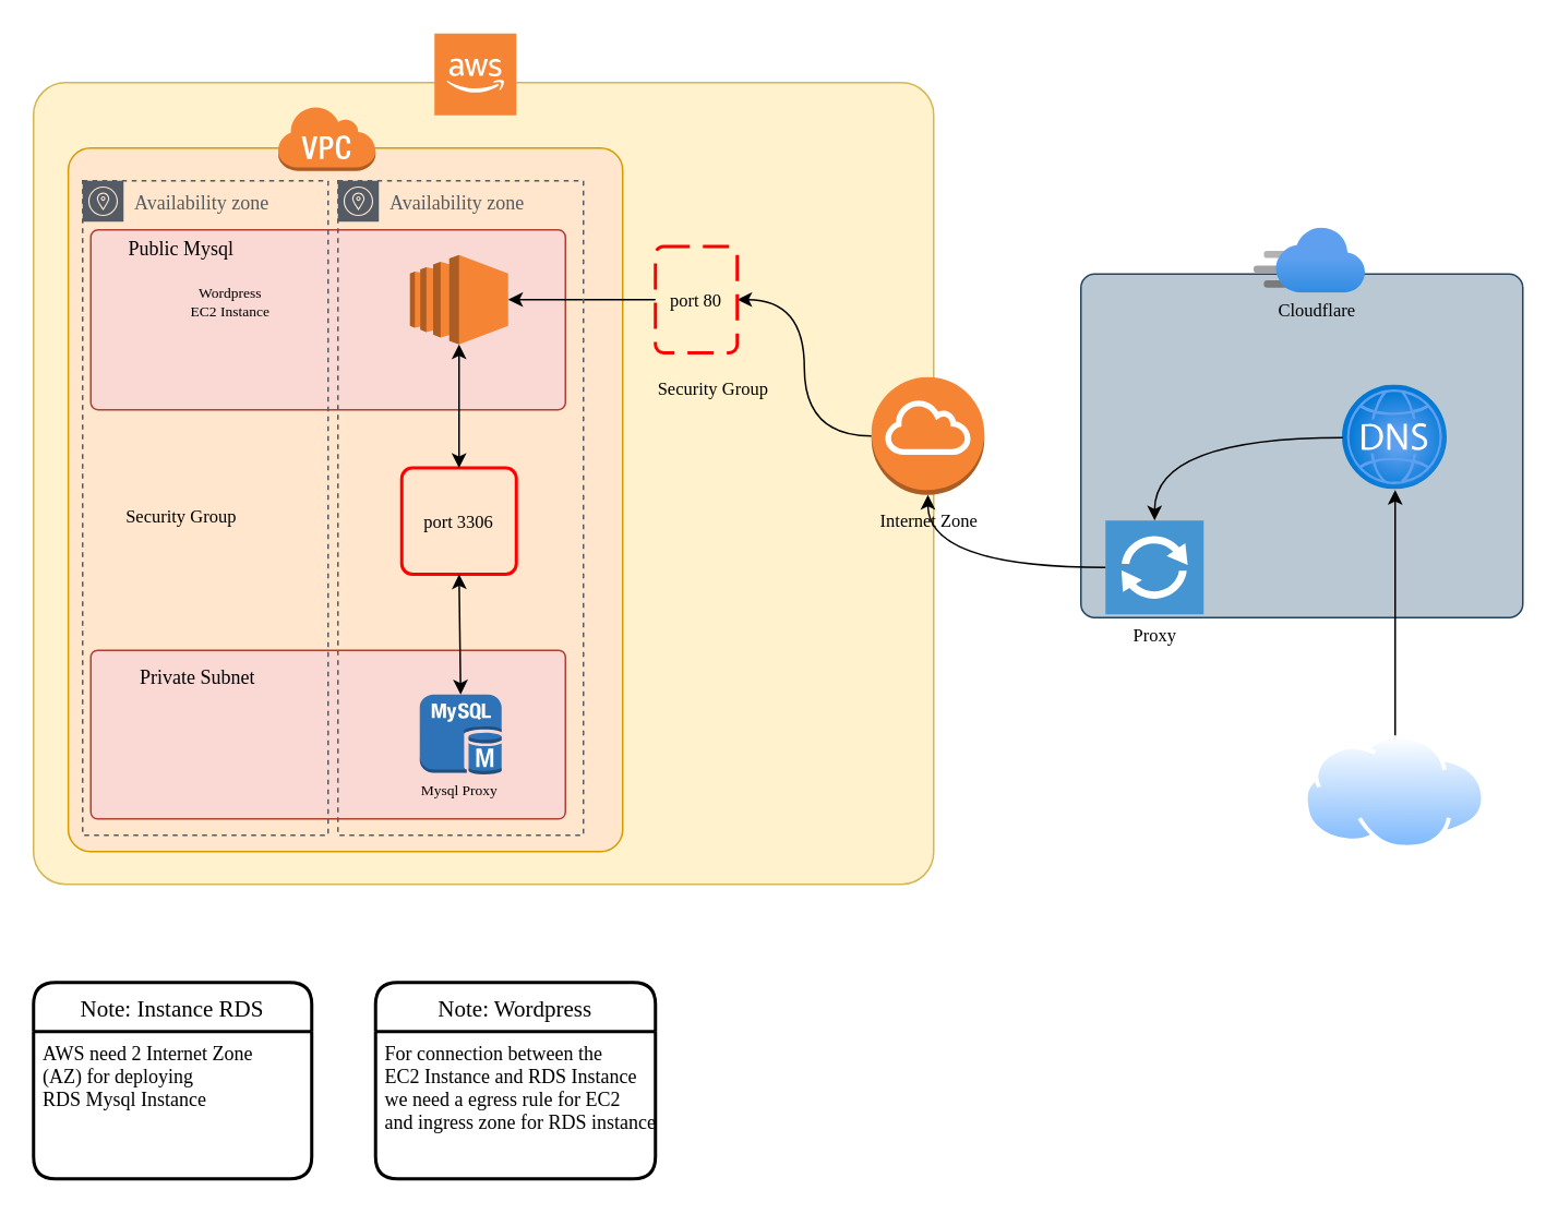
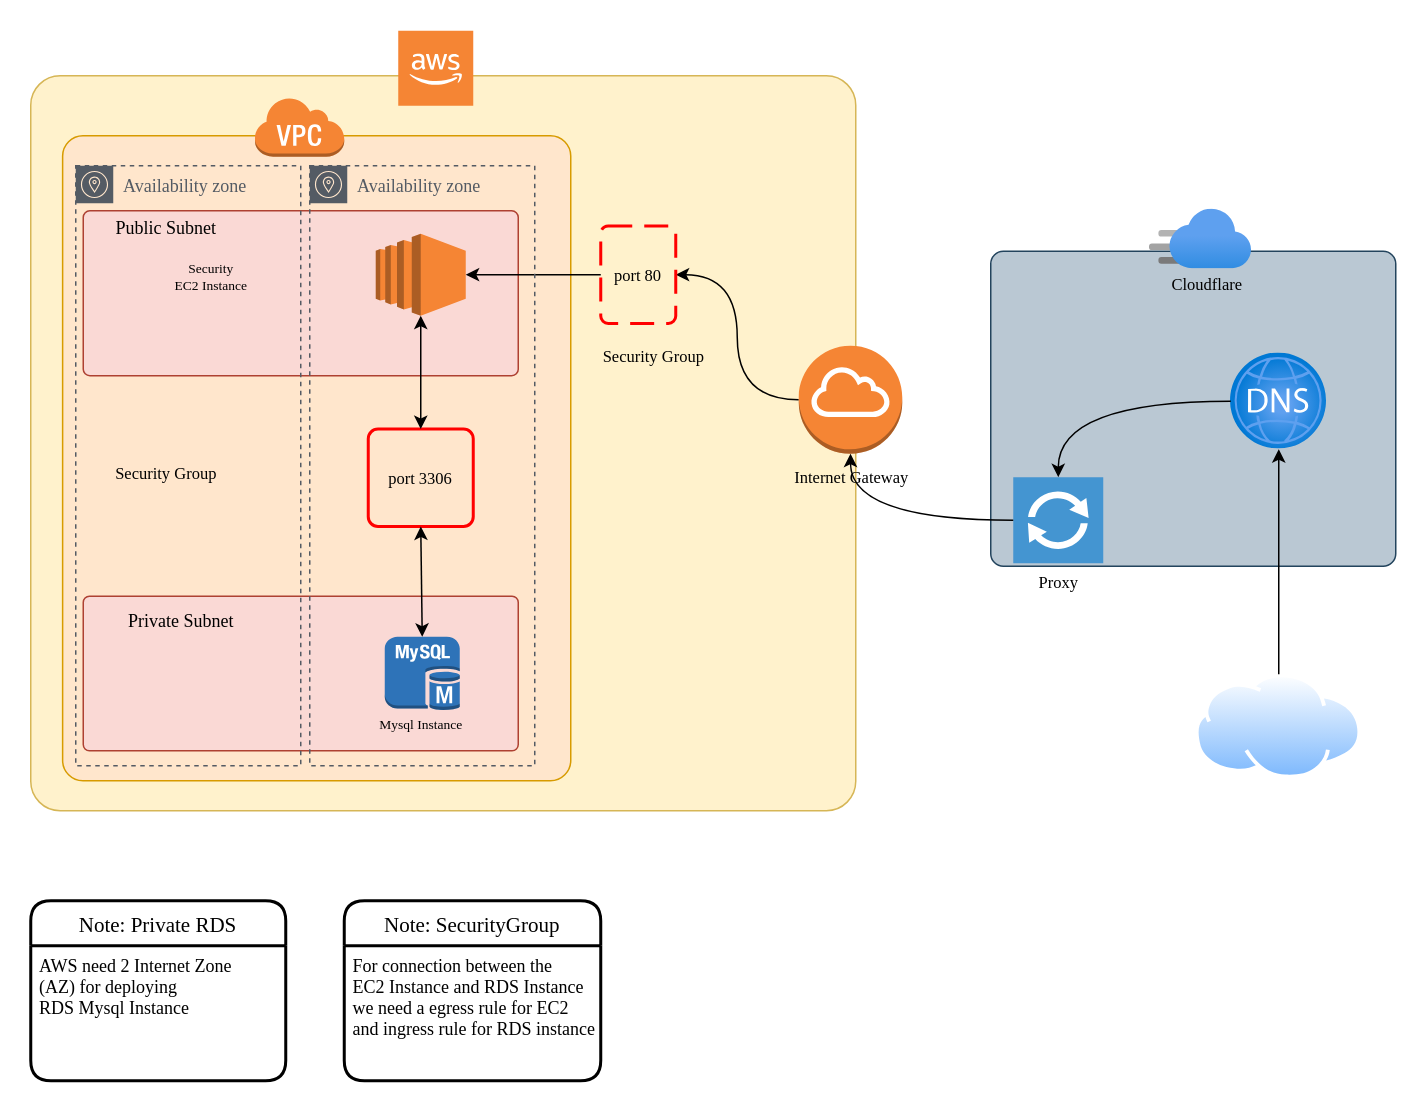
- <mxCell id="5" value="&lt;div&gt;Public Mysql&lt;/div&gt;" style="text;html=1;align=center;verticalAlign=middle;resizable=0;points=[];autosize=1;strokeColor=none;fillColor=none;fontFamily=Verdana;" parent="1" vertex="1"><mxGeometry x="55" y="137" width="110" height="30" as="geometry" /></mxCell>
+ <mxCell id="5" value="&lt;div&gt;Public Subnet&lt;/div&gt;" style="text;html=1;align=center;verticalAlign=middle;resizable=0;points=[];autosize=1;strokeColor=none;fillColor=none;fontFamily=Verdana;" parent="1" vertex="1"><mxGeometry x="55" y="137" width="110" height="30" as="geometry" /></mxCell>
- <mxCell id="7" value="&lt;div style=&quot;font-size: 9px;&quot;&gt;&lt;font style=&quot;font-size: 9px;&quot;&gt;&lt;br&gt;Wordpress&lt;br&gt;EC2 Instance&lt;/font&gt;&lt;/div&gt;" style="text;html=1;align=center;verticalAlign=middle;resizable=0;points=[];autosize=1;strokeColor=none;fillColor=none;fontFamily=Verdana;" parent="1" vertex="1"><mxGeometry x="100" y="154.25" width="80" height="50" as="geometry" /></mxCell>
+ <mxCell id="7" value="&lt;div style=&quot;font-size: 9px;&quot;&gt;&lt;font style=&quot;font-size: 9px;&quot;&gt;&lt;br&gt;Security&lt;br&gt;EC2 Instance&lt;/font&gt;&lt;/div&gt;" style="text;html=1;align=center;verticalAlign=middle;resizable=0;points=[];autosize=1;strokeColor=none;fillColor=none;fontFamily=Verdana;" parent="1" vertex="1"><mxGeometry x="100" y="154.25" width="80" height="50" as="geometry" /></mxCell>
- <mxCell id="17" value="&lt;div&gt;Internet Zone&lt;/div&gt;" style="text;html=1;align=center;verticalAlign=middle;resizable=0;points=[];autosize=1;strokeColor=none;fillColor=none;fontSize=11;fontFamily=Verdana;" parent="1" vertex="1"><mxGeometry x="506.5" y="303" width="120" height="30" as="geometry" /></mxCell>
+ <mxCell id="17" value="&lt;div&gt;Internet Gateway&lt;/div&gt;" style="text;html=1;align=center;verticalAlign=middle;resizable=0;points=[];autosize=1;strokeColor=none;fillColor=none;fontSize=11;fontFamily=Verdana;" parent="1" vertex="1"><mxGeometry x="506.5" y="303" width="120" height="30" as="geometry" /></mxCell>
- <mxCell id="11" value="&lt;div&gt;Mysql Proxy&lt;/div&gt;&lt;div&gt;&lt;br&gt;&lt;/div&gt;" style="text;html=1;align=center;verticalAlign=middle;resizable=0;points=[];autosize=1;strokeColor=none;fillColor=none;fontSize=9;fontFamily=Verdana;" parent="1" vertex="1"><mxGeometry x="235" y="468" width="90" height="40" as="geometry" /></mxCell>
+ <mxCell id="11" value="&lt;div&gt;Mysql Instance&lt;/div&gt;&lt;div&gt;&lt;br&gt;&lt;/div&gt;" style="text;html=1;align=center;verticalAlign=middle;resizable=0;points=[];autosize=1;strokeColor=none;fillColor=none;fontSize=9;fontFamily=Verdana;" parent="1" vertex="1"><mxGeometry x="235" y="468" width="90" height="40" as="geometry" /></mxCell>
- <mxCell id="35" value="Note: Instance RDS" style="swimlane;childLayout=stackLayout;horizontal=1;startSize=30;horizontalStack=0;rounded=1;fontSize=14;fontStyle=0;strokeWidth=2;resizeParent=0;resizeLast=1;shadow=0;dashed=0;align=center;labelBackgroundColor=none;comic=0;fontFamily=Garamond;" vertex="1" parent="1"><mxGeometry x="20" y="600" width="170" height="120" as="geometry" /></mxCell>
+ <mxCell id="35" value="Note: Private RDS" style="swimlane;childLayout=stackLayout;horizontal=1;startSize=30;horizontalStack=0;rounded=1;fontSize=14;fontStyle=0;strokeWidth=2;resizeParent=0;resizeLast=1;shadow=0;dashed=0;align=center;labelBackgroundColor=none;comic=0;fontFamily=Garamond;" vertex="1" parent="1"><mxGeometry x="20" y="600" width="170" height="120" as="geometry" /></mxCell>
- <mxCell id="37" value="Note: Wordpress" style="swimlane;childLayout=stackLayout;horizontal=1;startSize=30;horizontalStack=0;rounded=1;fontSize=14;fontStyle=0;strokeWidth=2;resizeParent=0;resizeLast=1;shadow=0;dashed=0;align=center;labelBackgroundColor=none;comic=0;fontFamily=Garamond;" vertex="1" parent="1"><mxGeometry x="229" y="600" width="171" height="120" as="geometry" /></mxCell>
+ <mxCell id="37" value="Note: SecurityGroup" style="swimlane;childLayout=stackLayout;horizontal=1;startSize=30;horizontalStack=0;rounded=1;fontSize=14;fontStyle=0;strokeWidth=2;resizeParent=0;resizeLast=1;shadow=0;dashed=0;align=center;labelBackgroundColor=none;comic=0;fontFamily=Garamond;" vertex="1" parent="1"><mxGeometry x="229" y="600" width="171" height="120" as="geometry" /></mxCell>
- <mxCell id="38" value="For connection between the&#10;EC2 Instance and RDS Instance&#10;we need a egress rule for EC2&#10;and ingress zone for RDS instance&#10;" style="align=left;strokeColor=none;fillColor=none;spacingLeft=4;fontSize=12;verticalAlign=top;resizable=0;rotatable=0;part=1;rounded=1;labelBackgroundColor=none;comic=0;strokeWidth=1;fontFamily=Garamond;" vertex="1" parent="37"><mxGeometry y="30" width="171" height="90" as="geometry" /></mxCell>
+ <mxCell id="38" value="For connection between the&#10;EC2 Instance and RDS Instance&#10;we need a egress rule for EC2&#10;and ingress rule for RDS instance&#10;" style="align=left;strokeColor=none;fillColor=none;spacingLeft=4;fontSize=12;verticalAlign=top;resizable=0;rotatable=0;part=1;rounded=1;labelBackgroundColor=none;comic=0;strokeWidth=1;fontFamily=Garamond;" vertex="1" parent="37"><mxGeometry y="30" width="171" height="90" as="geometry" /></mxCell>
